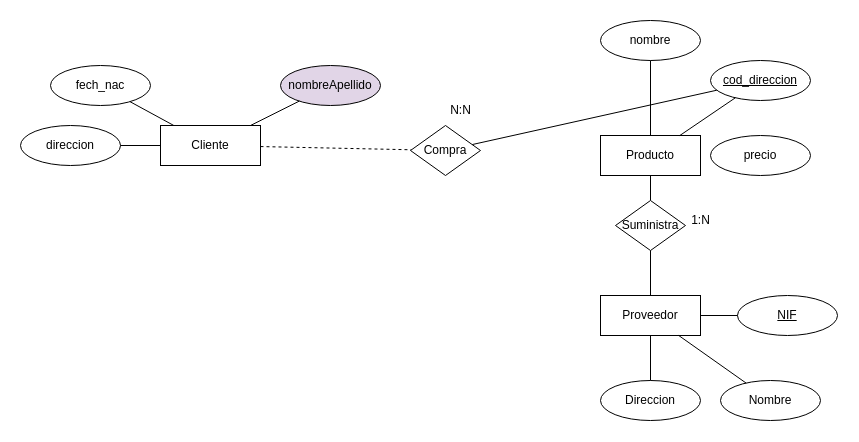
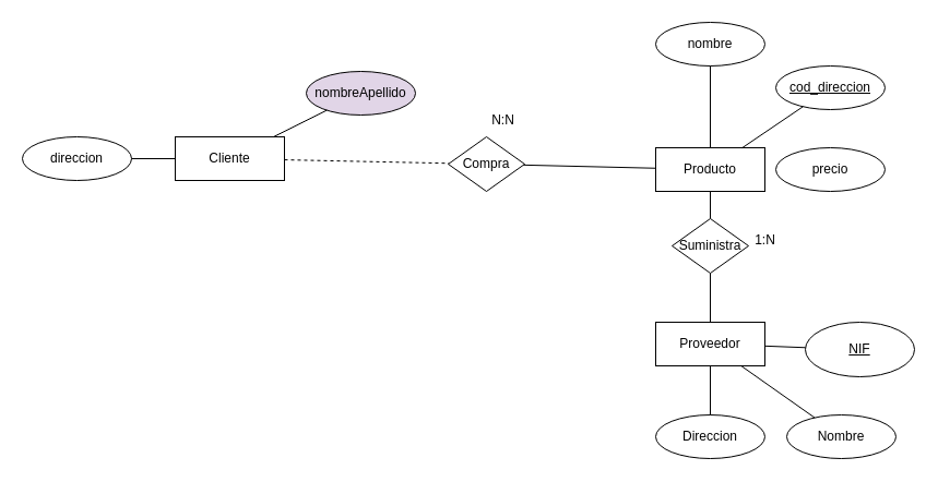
- <mxCell id="4" value="fech_nac" style="ellipse;whiteSpace=wrap;html=1;align=center;" vertex="1" parent="1"><mxGeometry x="50" y="65" width="100" height="40" as="geometry" /></mxCell>
- <mxCell id="7" value="" style="endArrow=none;html=1;rounded=0;" edge="1" parent="1" source="4" target="2"><mxGeometry relative="1" as="geometry"><mxPoint x="280" y="115" as="sourcePoint" /><mxPoint x="440" y="115" as="targetPoint" /></mxGeometry></mxCell>
- <mxCell id="11" value="" style="endArrow=none;html=1;rounded=0;" edge="1" parent="1" source="10" target="14"><mxGeometry relative="1" as="geometry"><mxPoint x="355" y="185" as="sourcePoint" /><mxPoint x="210" y="290" as="targetPoint" /></mxGeometry></mxCell>
+ <mxCell id="11" value="" style="endArrow=none;html=1;rounded=0;" edge="1" parent="1" source="10" target="12"><mxGeometry relative="1" as="geometry"><mxPoint x="355" y="185" as="sourcePoint" /><mxPoint x="210" y="290" as="targetPoint" /></mxGeometry></mxCell>
- <mxCell id="23" value="NIF" style="ellipse;whiteSpace=wrap;html=1;align=center;fontStyle=4;" vertex="1" parent="1"><mxGeometry x="737" y="295" width="100" height="40" as="geometry" /></mxCell>
+ <mxCell id="23" value="NIF" style="ellipse;whiteSpace=wrap;html=1;align=center;fontStyle=4;" vertex="1" parent="1"><mxGeometry x="737" y="295" width="100" height="50" as="geometry" /></mxCell>
